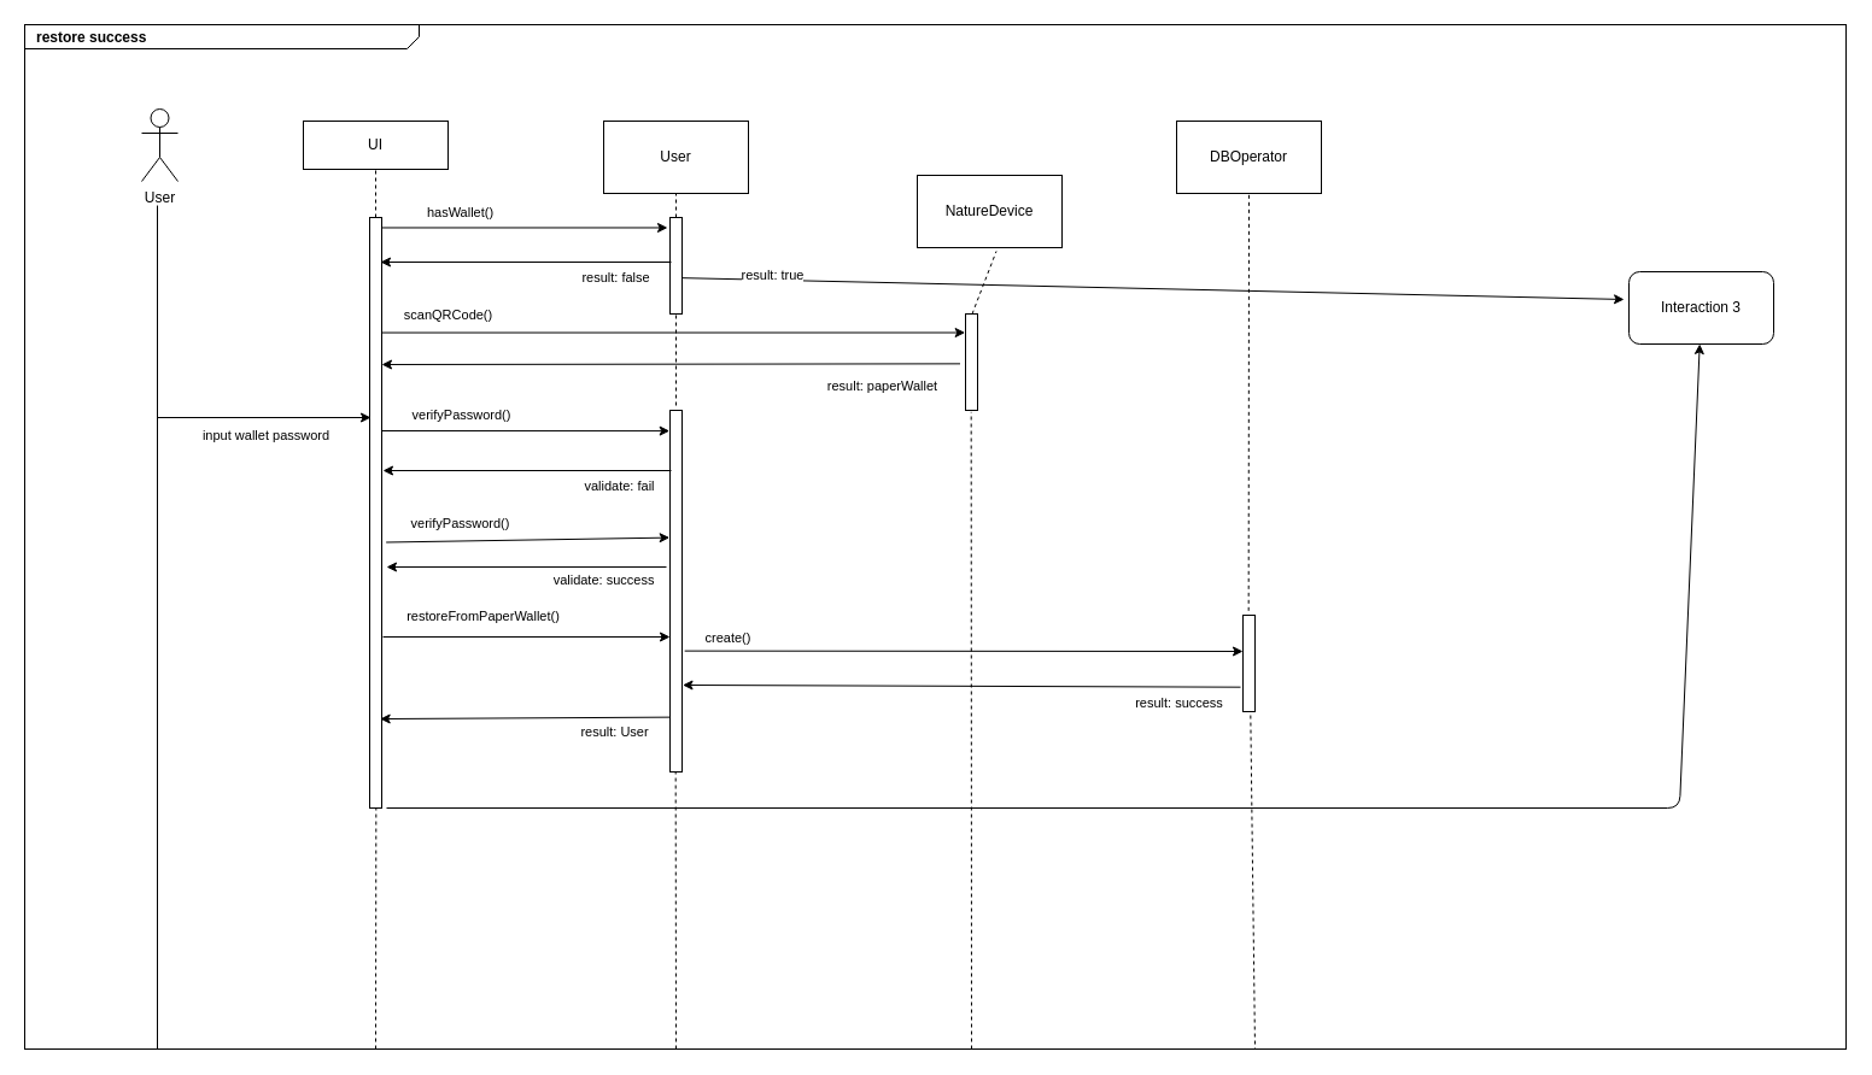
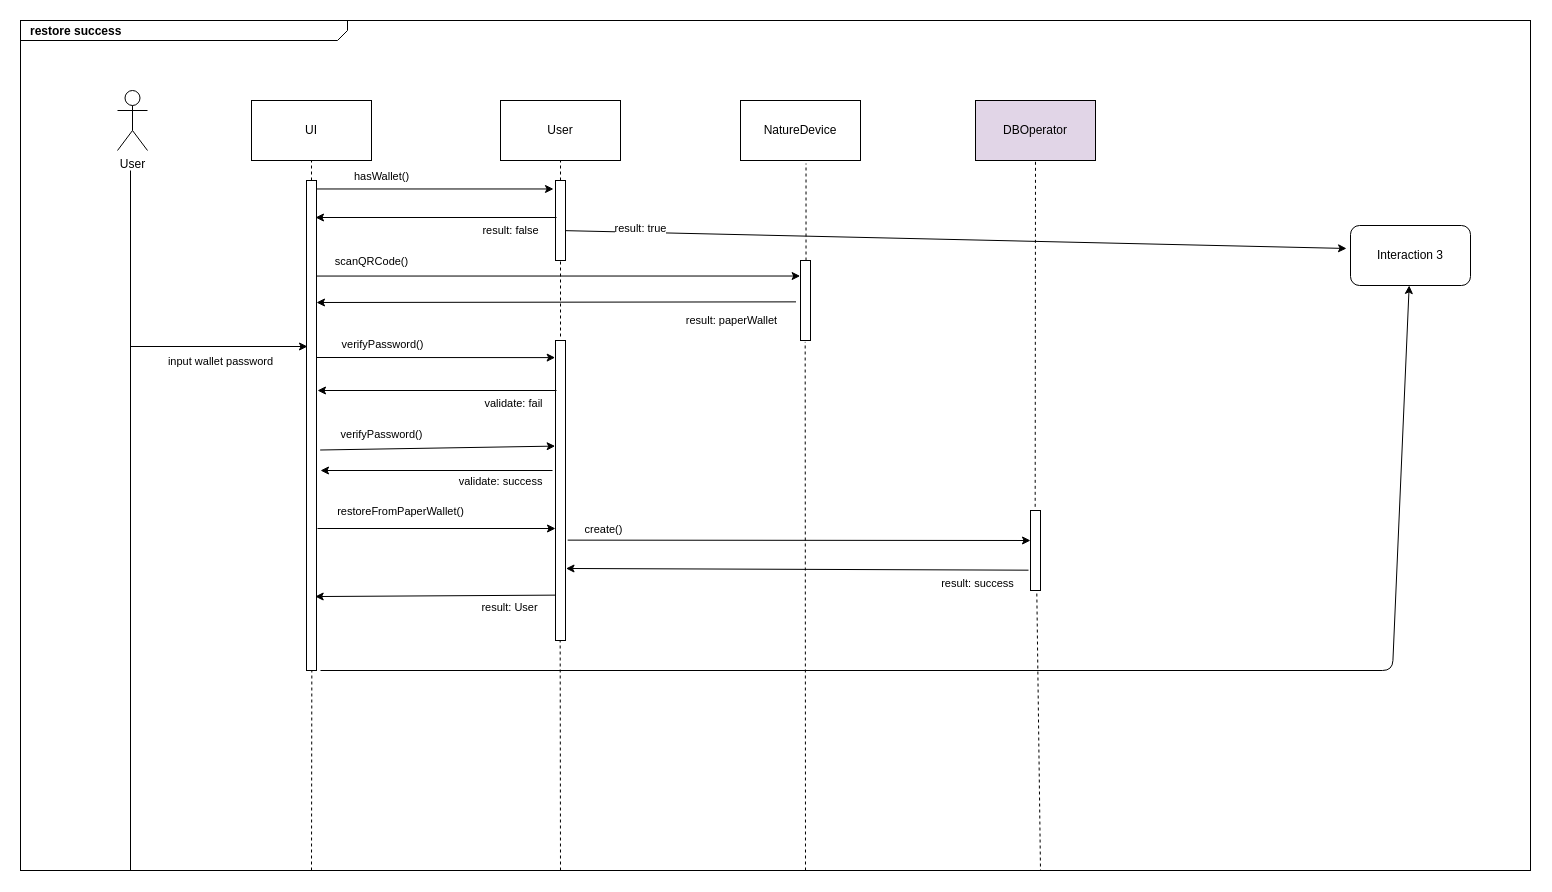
- <mxCell id="3" value="UI" style="rounded=0;whiteSpace=wrap;html=1;" parent="1" vertex="1"><mxGeometry x="251" y="100" width="120" height="40" as="geometry" /></mxCell>
+ <mxCell id="3" value="UI" style="rounded=0;whiteSpace=wrap;html=1;" parent="1" vertex="1"><mxGeometry x="251" y="100" width="120" height="60" as="geometry" /></mxCell>
- <mxCell id="10" value="DBOperator" style="rounded=0;whiteSpace=wrap;html=1;" parent="1" vertex="1"><mxGeometry x="975" y="100" width="120" height="60" as="geometry" /></mxCell>
+ <mxCell id="10" value="DBOperator" style="rounded=0;whiteSpace=wrap;html=1;fillColor=#e1d5e7;" parent="1" vertex="1"><mxGeometry x="975" y="100" width="120" height="60" as="geometry" /></mxCell>
- <mxCell id="35" value="NatureDevice" style="rounded=0;whiteSpace=wrap;html=1;" parent="1" vertex="1"><mxGeometry x="760" y="145" width="120" height="60" as="geometry" /></mxCell>
+ <mxCell id="35" value="NatureDevice" style="rounded=0;whiteSpace=wrap;html=1;" parent="1" vertex="1"><mxGeometry x="740" y="100" width="120" height="60" as="geometry" /></mxCell>
